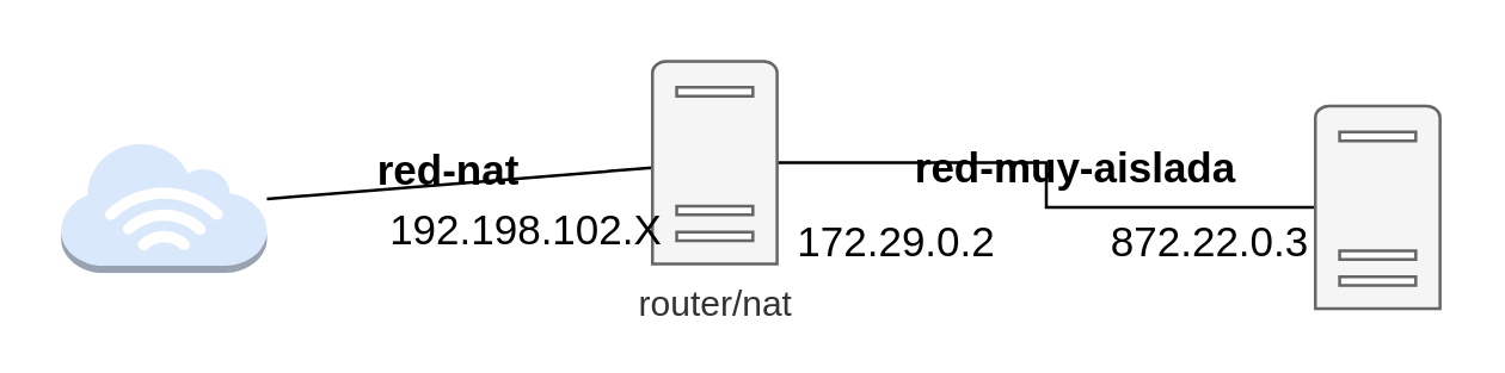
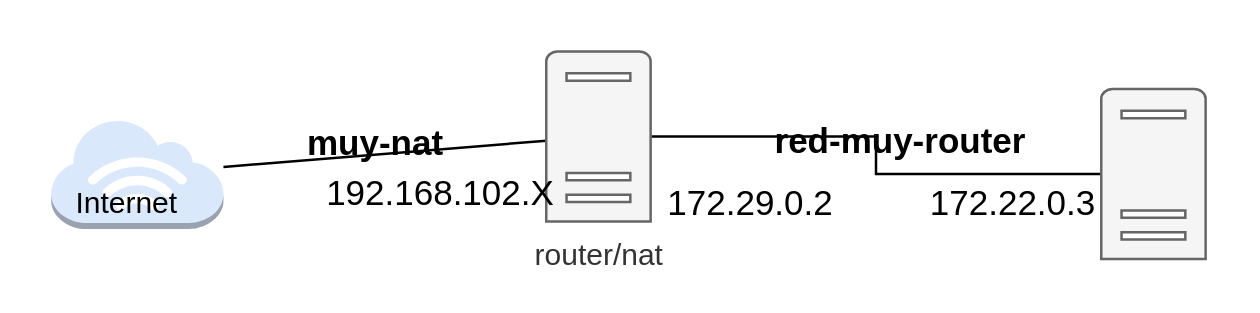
- <mxCell id="10" value="&lt;b&gt;&lt;font style=&quot;font-size: 14px;&quot;&gt;red-muy-aislada&lt;/font&gt;&lt;/b&gt;" style="text;strokeColor=none;align=center;fillColor=none;html=1;verticalAlign=middle;whiteSpace=wrap;rounded=0;" vertex="1" parent="1"><mxGeometry x="290" y="41" width="140" height="30" as="geometry" /></mxCell>
+ <mxCell id="10" value="&lt;b&gt;&lt;font style=&quot;font-size: 14px;&quot;&gt;red-muy-router&lt;/font&gt;&lt;/b&gt;" style="text;strokeColor=none;align=center;fillColor=none;html=1;verticalAlign=middle;whiteSpace=wrap;rounded=0;" vertex="1" parent="1"><mxGeometry x="290" y="41" width="140" height="30" as="geometry" /></mxCell>
- <mxCell id="12" value="&lt;font style=&quot;font-size: 14px;&quot;&gt;&lt;b&gt;red-nat&lt;/b&gt;&lt;/font&gt;" style="text;strokeColor=none;align=center;fillColor=none;html=1;verticalAlign=middle;whiteSpace=wrap;rounded=0;" vertex="1" parent="1"><mxGeometry x="120" y="42" width="60" height="30" as="geometry" /></mxCell>
+ <mxCell id="12" value="&lt;font style=&quot;font-size: 14px;&quot;&gt;&lt;b&gt;muy-nat&lt;/b&gt;&lt;/font&gt;" style="text;strokeColor=none;align=center;fillColor=none;html=1;verticalAlign=middle;whiteSpace=wrap;rounded=0;" vertex="1" parent="1"><mxGeometry x="120" y="42" width="60" height="30" as="geometry" /></mxCell>
- <mxCell id="11" value="&lt;font style=&quot;font-size: 14px;&quot;&gt;192.198.102.X&lt;/font&gt;" style="text;strokeColor=none;align=center;fillColor=none;html=1;verticalAlign=middle;whiteSpace=wrap;rounded=0;" vertex="1" parent="1"><mxGeometry x="146" y="62" width="60" height="30" as="geometry" /></mxCell>
+ <mxCell id="11" value="&lt;font style=&quot;font-size: 14px;&quot;&gt;192.168.102.X&lt;/font&gt;" style="text;strokeColor=none;align=center;fillColor=none;html=1;verticalAlign=middle;whiteSpace=wrap;rounded=0;" vertex="1" parent="1"><mxGeometry x="146" y="62" width="60" height="30" as="geometry" /></mxCell>
+ <mxCell id="4" value="Internet" style="text;html=1;resizable=0;autosize=1;align=center;verticalAlign=middle;points=[];fillColor=none;strokeColor=none;rounded=0;" parent="1" vertex="1"><mxGeometry x="20" y="71" width="60" height="20" as="geometry" /></mxCell>
- <mxCell id="8" value="&lt;font style=&quot;font-size: 14px;&quot;&gt;872.22.0.3&lt;/font&gt;" style="text;strokeColor=none;align=center;fillColor=none;html=1;verticalAlign=middle;whiteSpace=wrap;rounded=0;" vertex="1" parent="1"><mxGeometry x="375" y="66" width="60" height="30" as="geometry" /></mxCell>
+ <mxCell id="8" value="&lt;font style=&quot;font-size: 14px;&quot;&gt;172.22.0.3&lt;/font&gt;" style="text;strokeColor=none;align=center;fillColor=none;html=1;verticalAlign=middle;whiteSpace=wrap;rounded=0;" vertex="1" parent="1"><mxGeometry x="375" y="66" width="60" height="30" as="geometry" /></mxCell>
